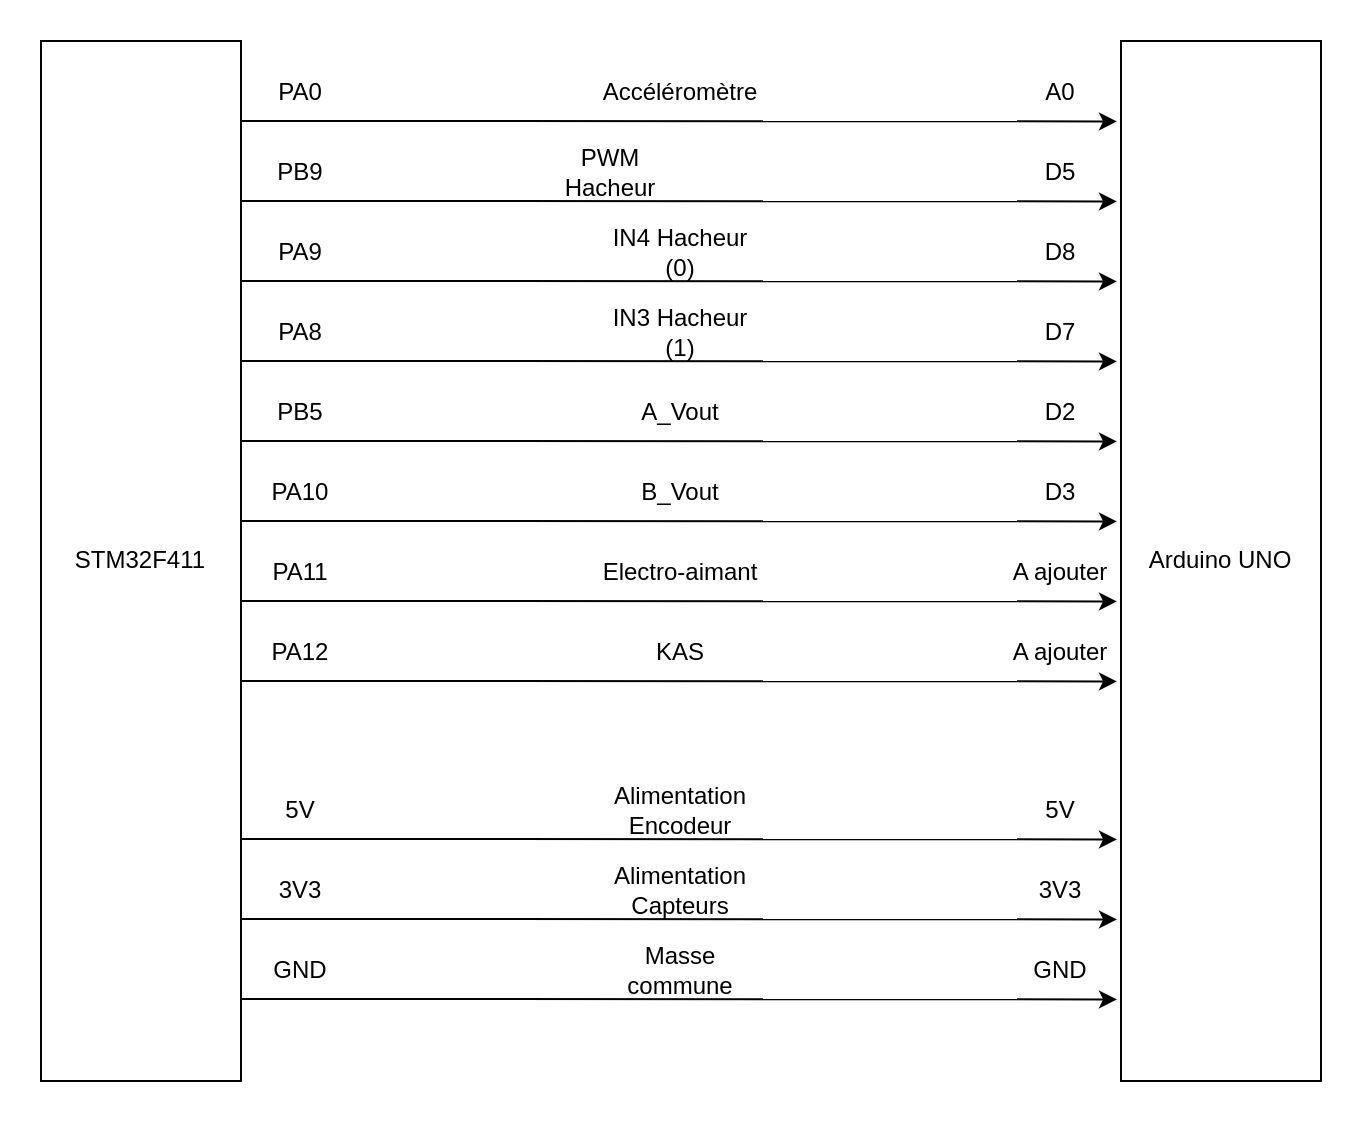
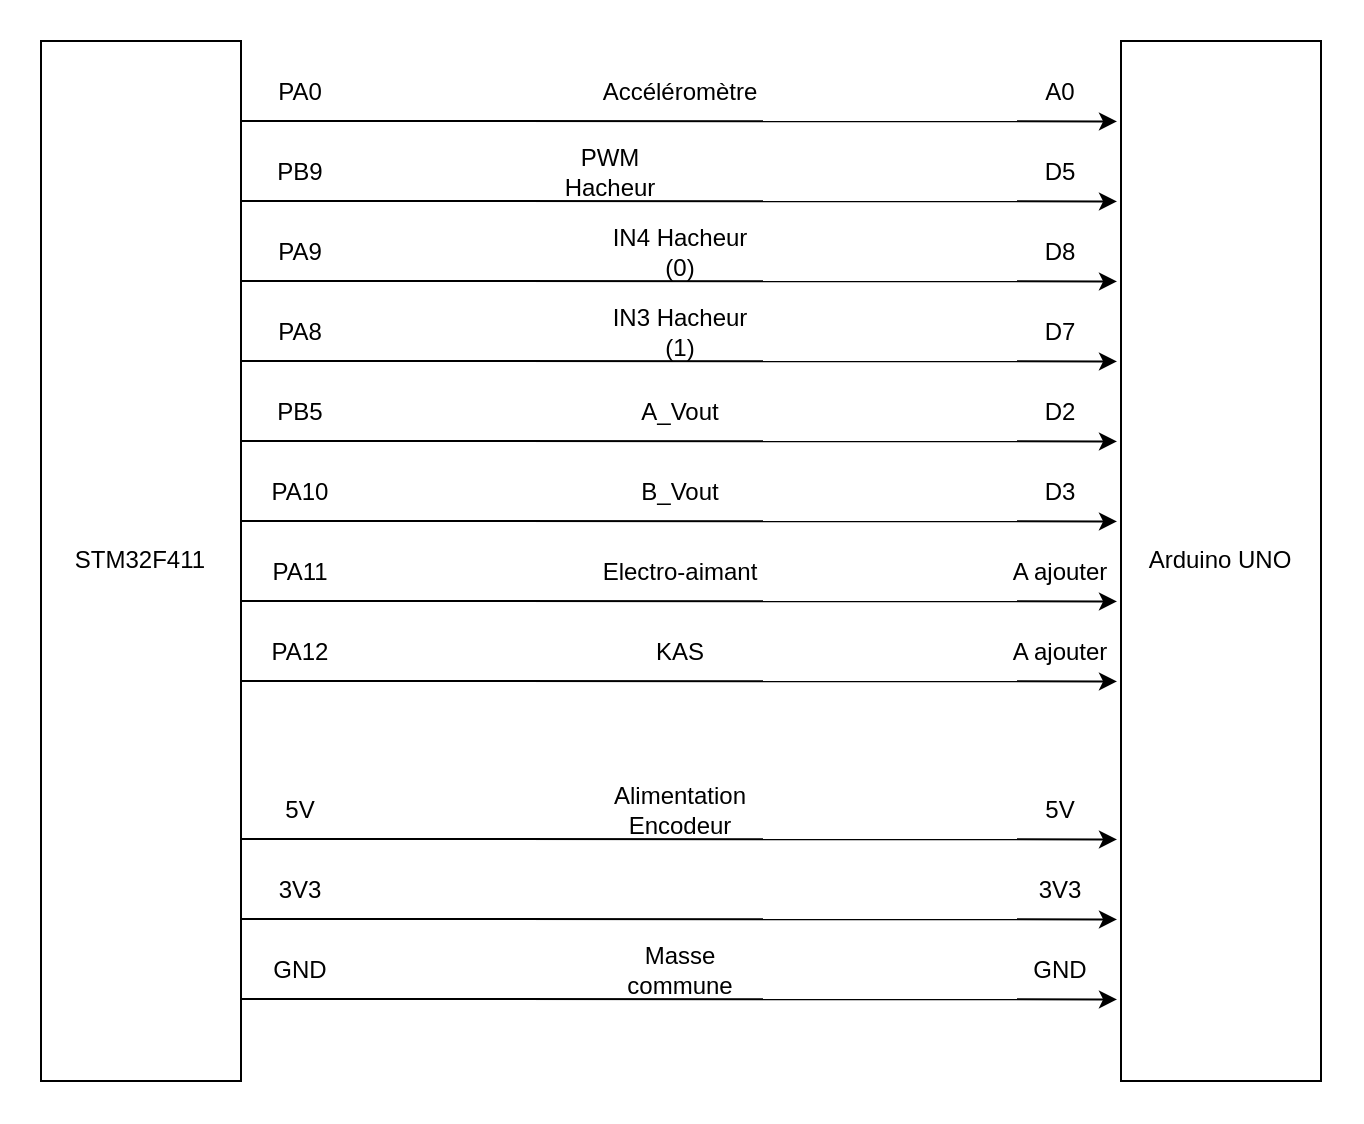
- <mxCell id="42" value="Alimentation Capteurs" style="text;html=1;strokeColor=none;fillColor=none;align=center;verticalAlign=middle;whiteSpace=wrap;rounded=0;" vertex="1" parent="1"><mxGeometry x="310" y="430" width="60" height="30" as="geometry" /></mxCell>
